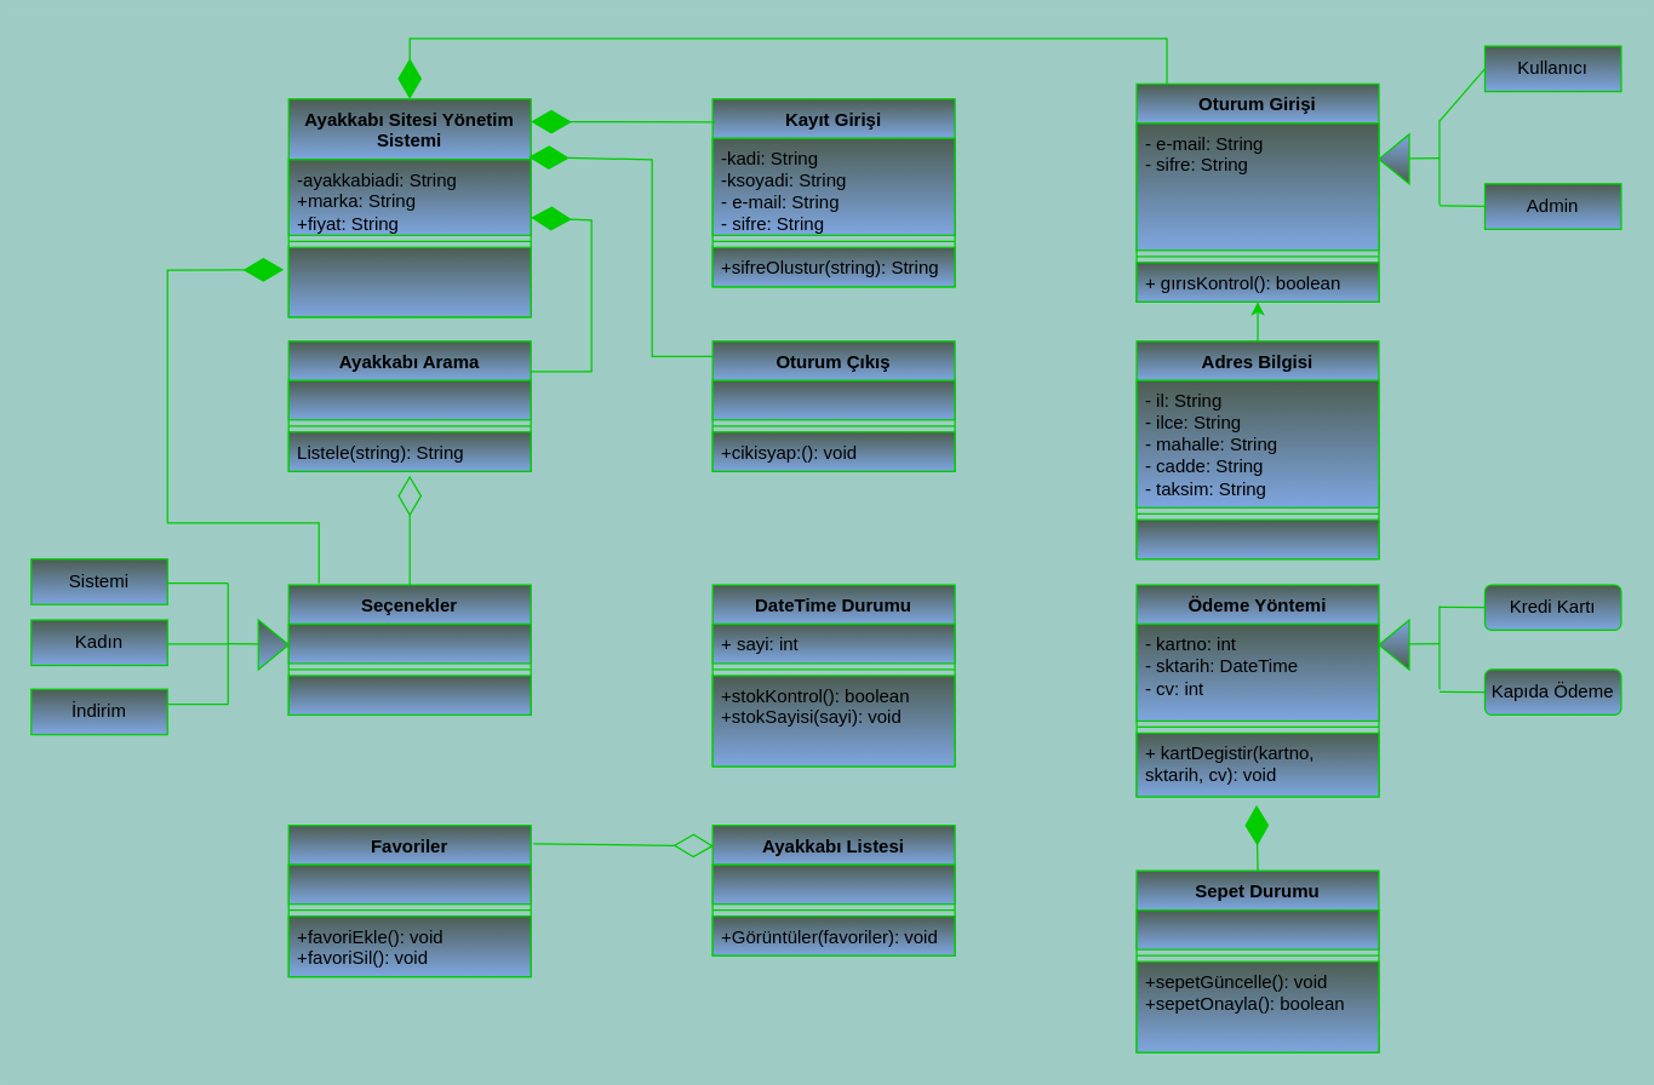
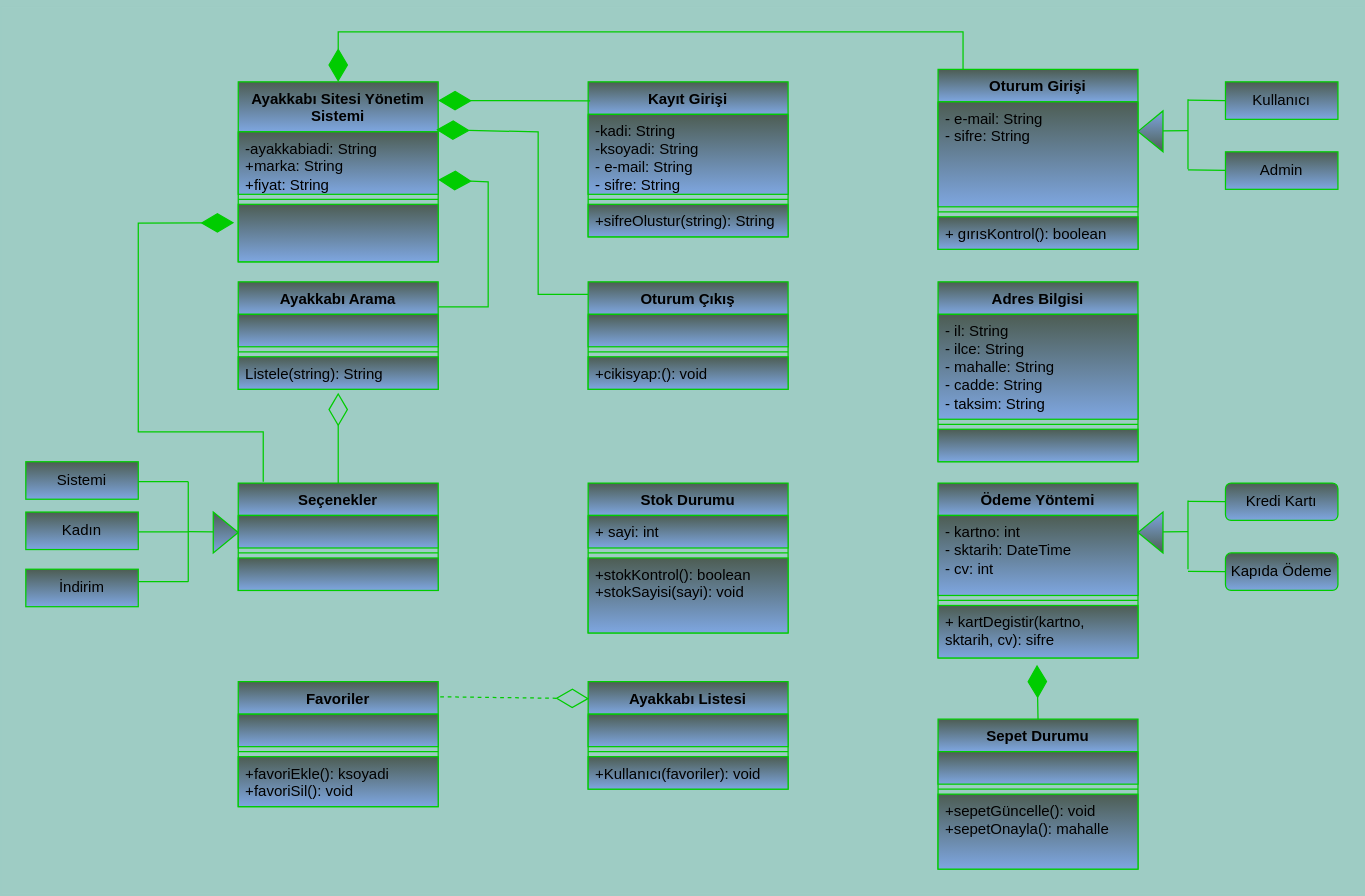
- <mxCell id="63" value="Kullanıcı" style="html=1;whiteSpace=wrap;fillColor=#4d5d53;gradientColor=#7ea6e0;strokeColor=#00CC00;shadow=0;" parent="1" vertex="1"><mxGeometry x="980" y="25" width="90" height="30" as="geometry" /></mxCell>
+ <mxCell id="63" value="Kullanıcı" style="html=1;whiteSpace=wrap;fillColor=#4d5d53;gradientColor=#7ea6e0;strokeColor=#00CC00;shadow=0;" parent="1" vertex="1"><mxGeometry x="980" y="60" width="90" height="30" as="geometry" /></mxCell>
- <mxCell id="39" style="edgeStyle=orthogonalEdgeStyle;rounded=0;orthogonalLoop=1;jettySize=auto;html=1;exitX=0.5;exitY=0;exitDx=0;exitDy=0;entryX=0.5;entryY=1;entryDx=0;entryDy=0;strokeColor=#00CC00;fillColor=#4d5d53;shadow=0;" parent="1" source="40" target="44" edge="1"><mxGeometry relative="1" as="geometry" /></mxCell>
- <mxCell id="31" value="DateTime Durumu" style="swimlane;fontStyle=1;align=center;verticalAlign=top;childLayout=stackLayout;horizontal=1;startSize=26;horizontalStack=0;resizeParent=1;resizeParentMax=0;resizeLast=0;collapsible=1;marginBottom=0;whiteSpace=wrap;html=1;fillColor=#4d5d53;gradientColor=#7ea6e0;strokeColor=#00CC00;shadow=0;" parent="1" vertex="1"><mxGeometry x="470" y="381.01" width="160" height="120" as="geometry" /></mxCell>
+ <mxCell id="31" value="Stok Durumu" style="swimlane;fontStyle=1;align=center;verticalAlign=top;childLayout=stackLayout;horizontal=1;startSize=26;horizontalStack=0;resizeParent=1;resizeParentMax=0;resizeLast=0;collapsible=1;marginBottom=0;whiteSpace=wrap;html=1;fillColor=#4d5d53;gradientColor=#7ea6e0;strokeColor=#00CC00;shadow=0;" parent="1" vertex="1"><mxGeometry x="470" y="381.01" width="160" height="120" as="geometry" /></mxCell>
- <mxCell id="51" value="+ kartDegistir(kartno, sktarih, cv): void" style="text;align=left;verticalAlign=top;spacingLeft=4;spacingRight=4;overflow=hidden;rotatable=0;points=[[0,0.5],[1,0.5]];portConstraint=eastwest;whiteSpace=wrap;html=1;fillColor=#4d5d53;gradientColor=#7ea6e0;strokeColor=#00CC00;shadow=0;" parent="48" vertex="1"><mxGeometry y="98" width="160" height="42" as="geometry" /></mxCell>
+ <mxCell id="51" value="+ kartDegistir(kartno, sktarih, cv): sifre" style="text;align=left;verticalAlign=top;spacingLeft=4;spacingRight=4;overflow=hidden;rotatable=0;points=[[0,0.5],[1,0.5]];portConstraint=eastwest;whiteSpace=wrap;html=1;fillColor=#4d5d53;gradientColor=#7ea6e0;strokeColor=#00CC00;shadow=0;" parent="48" vertex="1"><mxGeometry y="98" width="160" height="42" as="geometry" /></mxCell>
- <mxCell id="77" value="" style="endArrow=diamondThin;endFill=0;endSize=24;html=1;rounded=0;exitX=1.01;exitY=0.121;exitDx=0;exitDy=0;fillColor=#4d5d53;gradientColor=#7ea6e0;strokeColor=#00CC00;exitPerimeter=0;entryX=0.005;entryY=0.158;entryDx=0;entryDy=0;entryPerimeter=0;shadow=0;" parent="1" source="2" target="27" edge="1"><mxGeometry width="160" relative="1" as="geometry"><mxPoint x="280" y="391" as="sourcePoint" /><mxPoint x="470" y="550" as="targetPoint" /></mxGeometry></mxCell>
+ <mxCell id="77" value="" style="endArrow=diamondThin;endFill=0;endSize=24;html=1;rounded=0;exitX=1.01;exitY=0.121;exitDx=0;exitDy=0;fillColor=#4d5d53;gradientColor=#7ea6e0;strokeColor=#00CC00;exitPerimeter=0;entryX=0.005;entryY=0.158;entryDx=0;entryDy=0;entryPerimeter=0;shadow=0;dashed=1;" parent="1" source="2" target="27" edge="1"><mxGeometry width="160" relative="1" as="geometry"><mxPoint x="280" y="391" as="sourcePoint" /><mxPoint x="470" y="550" as="targetPoint" /></mxGeometry></mxCell>
- <mxCell id="5" value="+favoriEkle(): void&lt;br&gt;+favoriSil(): void" style="text;align=left;verticalAlign=top;spacingLeft=4;spacingRight=4;overflow=hidden;rotatable=0;points=[[0,0.5],[1,0.5]];portConstraint=eastwest;whiteSpace=wrap;html=1;fillColor=#4d5d53;gradientColor=#7ea6e0;strokeColor=#00CC00;shadow=0;" parent="2" vertex="1"><mxGeometry y="60" width="160" height="40" as="geometry" /></mxCell>
+ <mxCell id="5" value="+favoriEkle(): ksoyadi&lt;br&gt;+favoriSil(): void" style="text;align=left;verticalAlign=top;spacingLeft=4;spacingRight=4;overflow=hidden;rotatable=0;points=[[0,0.5],[1,0.5]];portConstraint=eastwest;whiteSpace=wrap;html=1;fillColor=#4d5d53;gradientColor=#7ea6e0;strokeColor=#00CC00;shadow=0;" parent="2" vertex="1"><mxGeometry y="60" width="160" height="40" as="geometry" /></mxCell>
- <mxCell id="30" value="+Görüntüler(favoriler): void" style="text;align=left;verticalAlign=top;spacingLeft=4;spacingRight=4;overflow=hidden;rotatable=0;points=[[0,0.5],[1,0.5]];portConstraint=eastwest;whiteSpace=wrap;html=1;fillColor=#4d5d53;gradientColor=#7ea6e0;strokeColor=#00CC00;shadow=0;" parent="27" vertex="1"><mxGeometry y="60" width="160" height="26" as="geometry" /></mxCell>
+ <mxCell id="30" value="+Kullanıcı(favoriler): void" style="text;align=left;verticalAlign=top;spacingLeft=4;spacingRight=4;overflow=hidden;rotatable=0;points=[[0,0.5],[1,0.5]];portConstraint=eastwest;whiteSpace=wrap;html=1;fillColor=#4d5d53;gradientColor=#7ea6e0;strokeColor=#00CC00;shadow=0;" parent="27" vertex="1"><mxGeometry y="60" width="160" height="26" as="geometry" /></mxCell>
- <mxCell id="55" value="+sepetGüncelle(): void&lt;br&gt;+sepetOnayla(): boolean&amp;nbsp;" style="text;align=left;verticalAlign=top;spacingLeft=4;spacingRight=4;overflow=hidden;rotatable=0;points=[[0,0.5],[1,0.5]];portConstraint=eastwest;whiteSpace=wrap;html=1;fillColor=#4d5d53;gradientColor=#7ea6e0;strokeColor=#00CC00;shadow=0;" parent="52" vertex="1"><mxGeometry y="60" width="160" height="60" as="geometry" /></mxCell>
+ <mxCell id="55" value="+sepetGüncelle(): void&lt;br&gt;+sepetOnayla(): mahalle&amp;nbsp;" style="text;align=left;verticalAlign=top;spacingLeft=4;spacingRight=4;overflow=hidden;rotatable=0;points=[[0,0.5],[1,0.5]];portConstraint=eastwest;whiteSpace=wrap;html=1;fillColor=#4d5d53;gradientColor=#7ea6e0;strokeColor=#00CC00;shadow=0;" parent="52" vertex="1"><mxGeometry y="60" width="160" height="60" as="geometry" /></mxCell>
